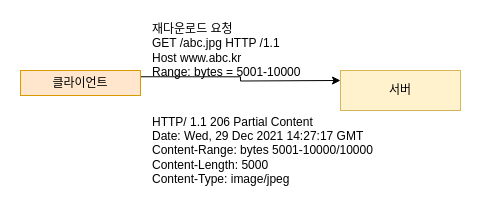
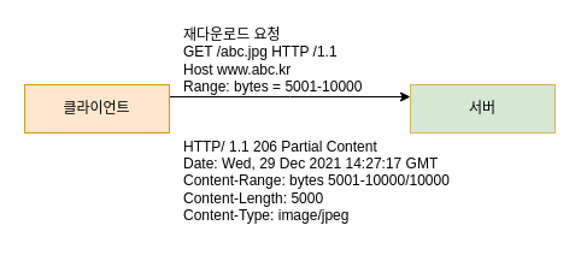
- <mxCell id="3" value="클라이언트" style="rounded=0;whiteSpace=wrap;html=1;fillColor=#ffe6cc;strokeColor=#d79b00;" vertex="1" parent="1"><mxGeometry x="20" y="70" width="120" height="25" as="geometry" /></mxCell>
+ <mxCell id="3" value="클라이언트" style="rounded=0;whiteSpace=wrap;html=1;fillColor=#ffe6cc;strokeColor=#d79b00;" vertex="1" parent="1"><mxGeometry x="20" y="70" width="120" height="40" as="geometry" /></mxCell>
- <mxCell id="4" value="서버" style="rounded=0;whiteSpace=wrap;html=1;fillColor=#fff2cc;strokeColor=#d6b656;" vertex="1" parent="1"><mxGeometry x="340" y="70" width="120" height="40" as="geometry" /></mxCell>
+ <mxCell id="4" value="서버" style="rounded=0;whiteSpace=wrap;html=1;fillColor=#d5e8d4;strokeColor=#d6b656;" vertex="1" parent="1"><mxGeometry x="340" y="70" width="120" height="40" as="geometry" /></mxCell>
